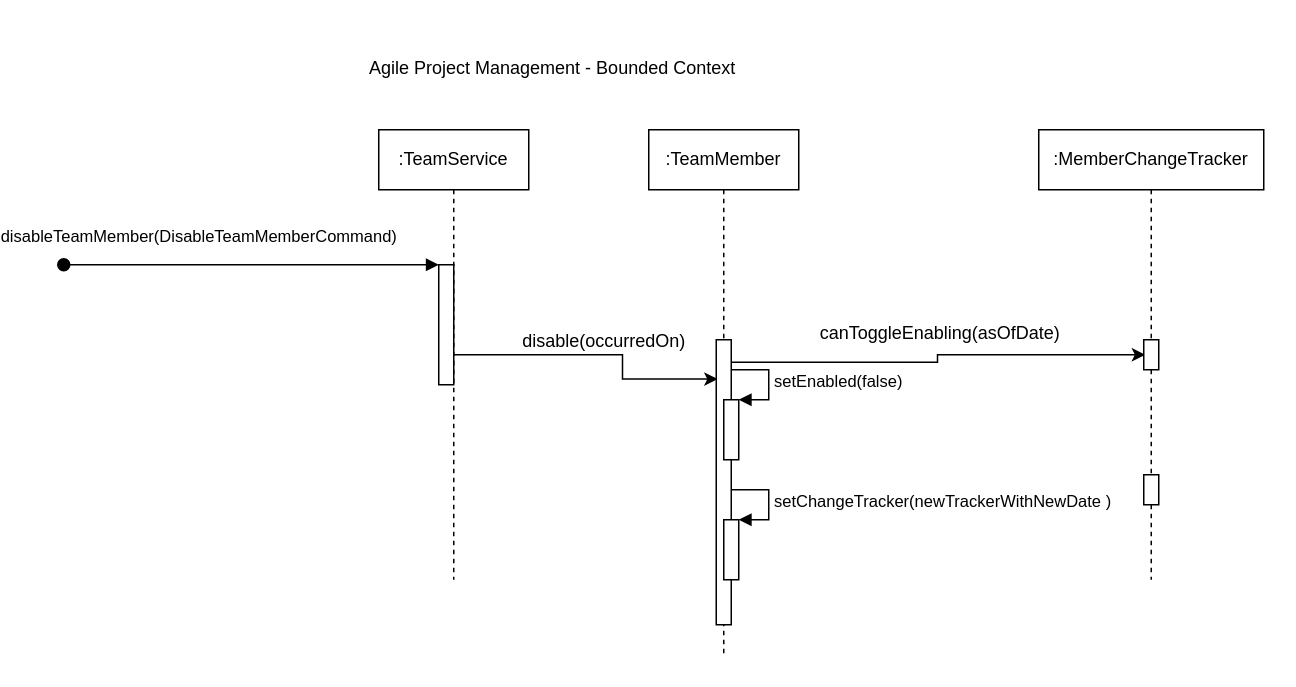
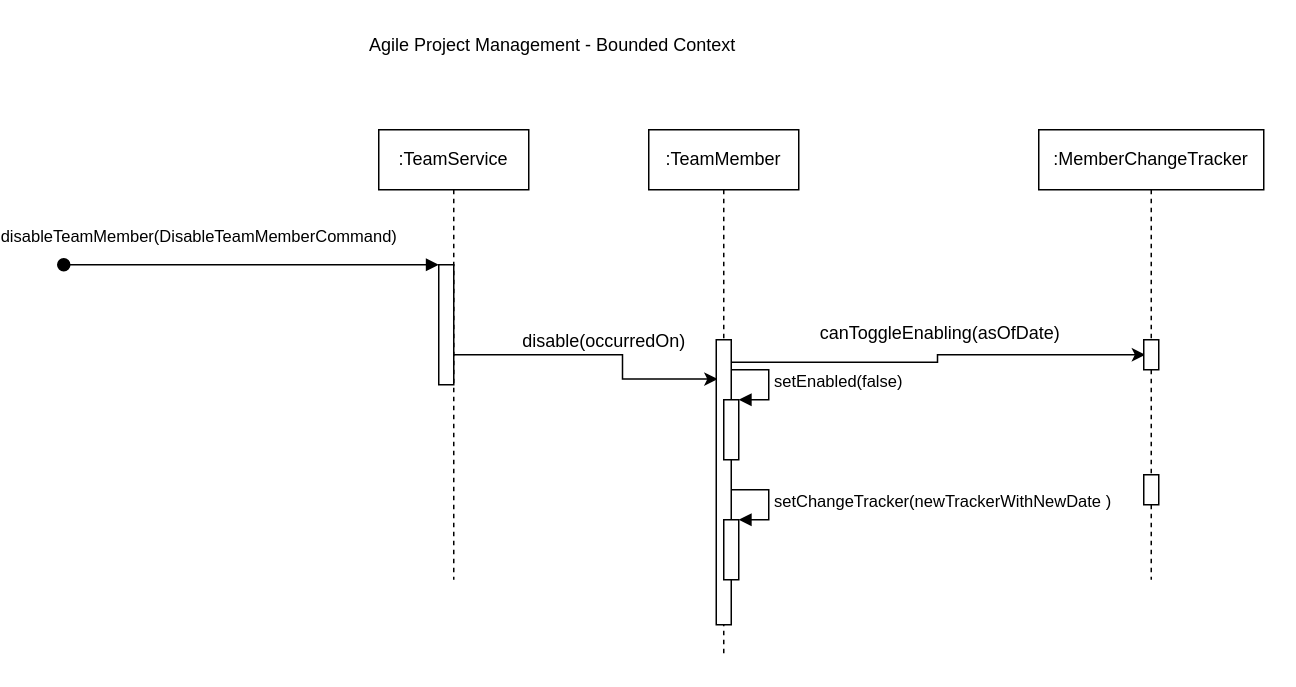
- <mxCell id="18" value="Agile Project Management - Bounded Context" style="text;html=1;resizable=0;points=[];autosize=1;align=left;verticalAlign=top;spacingTop=-4;" vertex="1" parent="1"><mxGeometry x="222" y="35" width="260" height="20" as="geometry" /></mxCell>
+ <mxCell id="18" value="Agile Project Management - Bounded Context" style="text;html=1;resizable=0;points=[];autosize=1;align=left;verticalAlign=top;spacingTop=-4;" vertex="1" parent="1"><mxGeometry x="222" y="20" width="260" height="20" as="geometry" /></mxCell>
